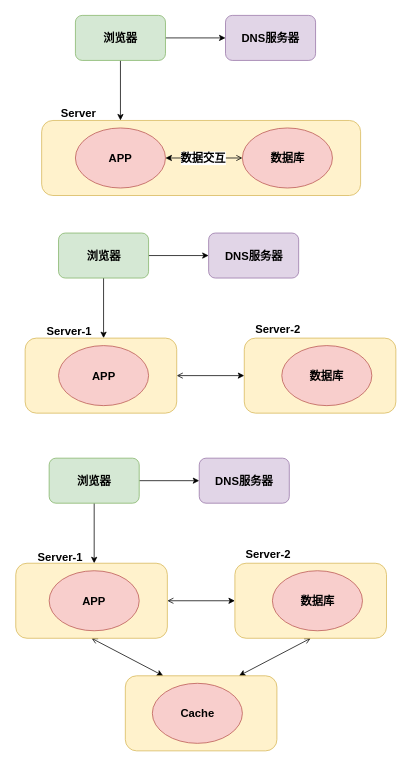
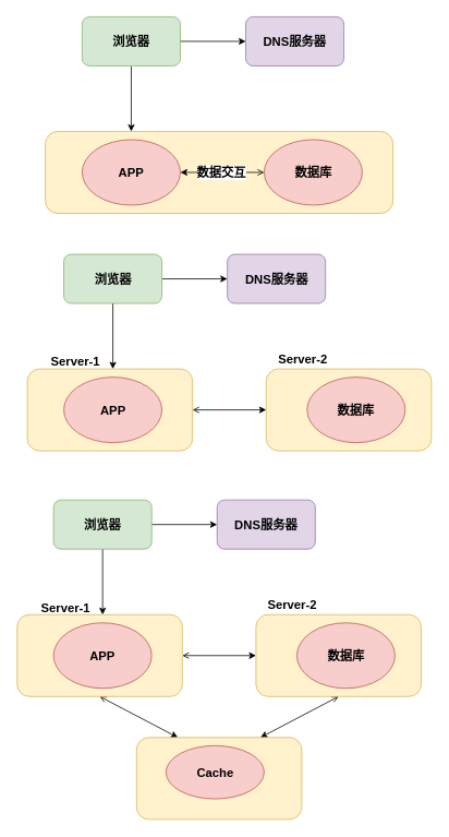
- <mxCell id="20" value="Server" style="text;html=1;resizable=0;points=[];autosize=1;align=left;verticalAlign=top;spacingTop=-4;fontStyle=1;fontFamily=Helvetica;labelBorderColor=none;fontSize=15;" vertex="1" parent="1"><mxGeometry x="79" y="139" width="50" height="20" as="geometry" /></mxCell>
- <mxCell id="37" value="Cache" style="ellipse;whiteSpace=wrap;html=1;fillColor=#f8cecc;strokeColor=#b85450;fontStyle=1;fontFamily=Helvetica;labelBorderColor=none;fontSize=15;" vertex="1" parent="1"><mxGeometry x="202.5" y="910" width="120" height="80" as="geometry" /></mxCell>
+ <mxCell id="37" value="Cache" style="ellipse;whiteSpace=wrap;html=1;fillColor=#f8cecc;strokeColor=#b85450;fontStyle=1;fontFamily=Helvetica;labelBorderColor=none;fontSize=15;" vertex="1" parent="1"><mxGeometry x="202.5" y="910" width="120" height="65" as="geometry" /></mxCell>
